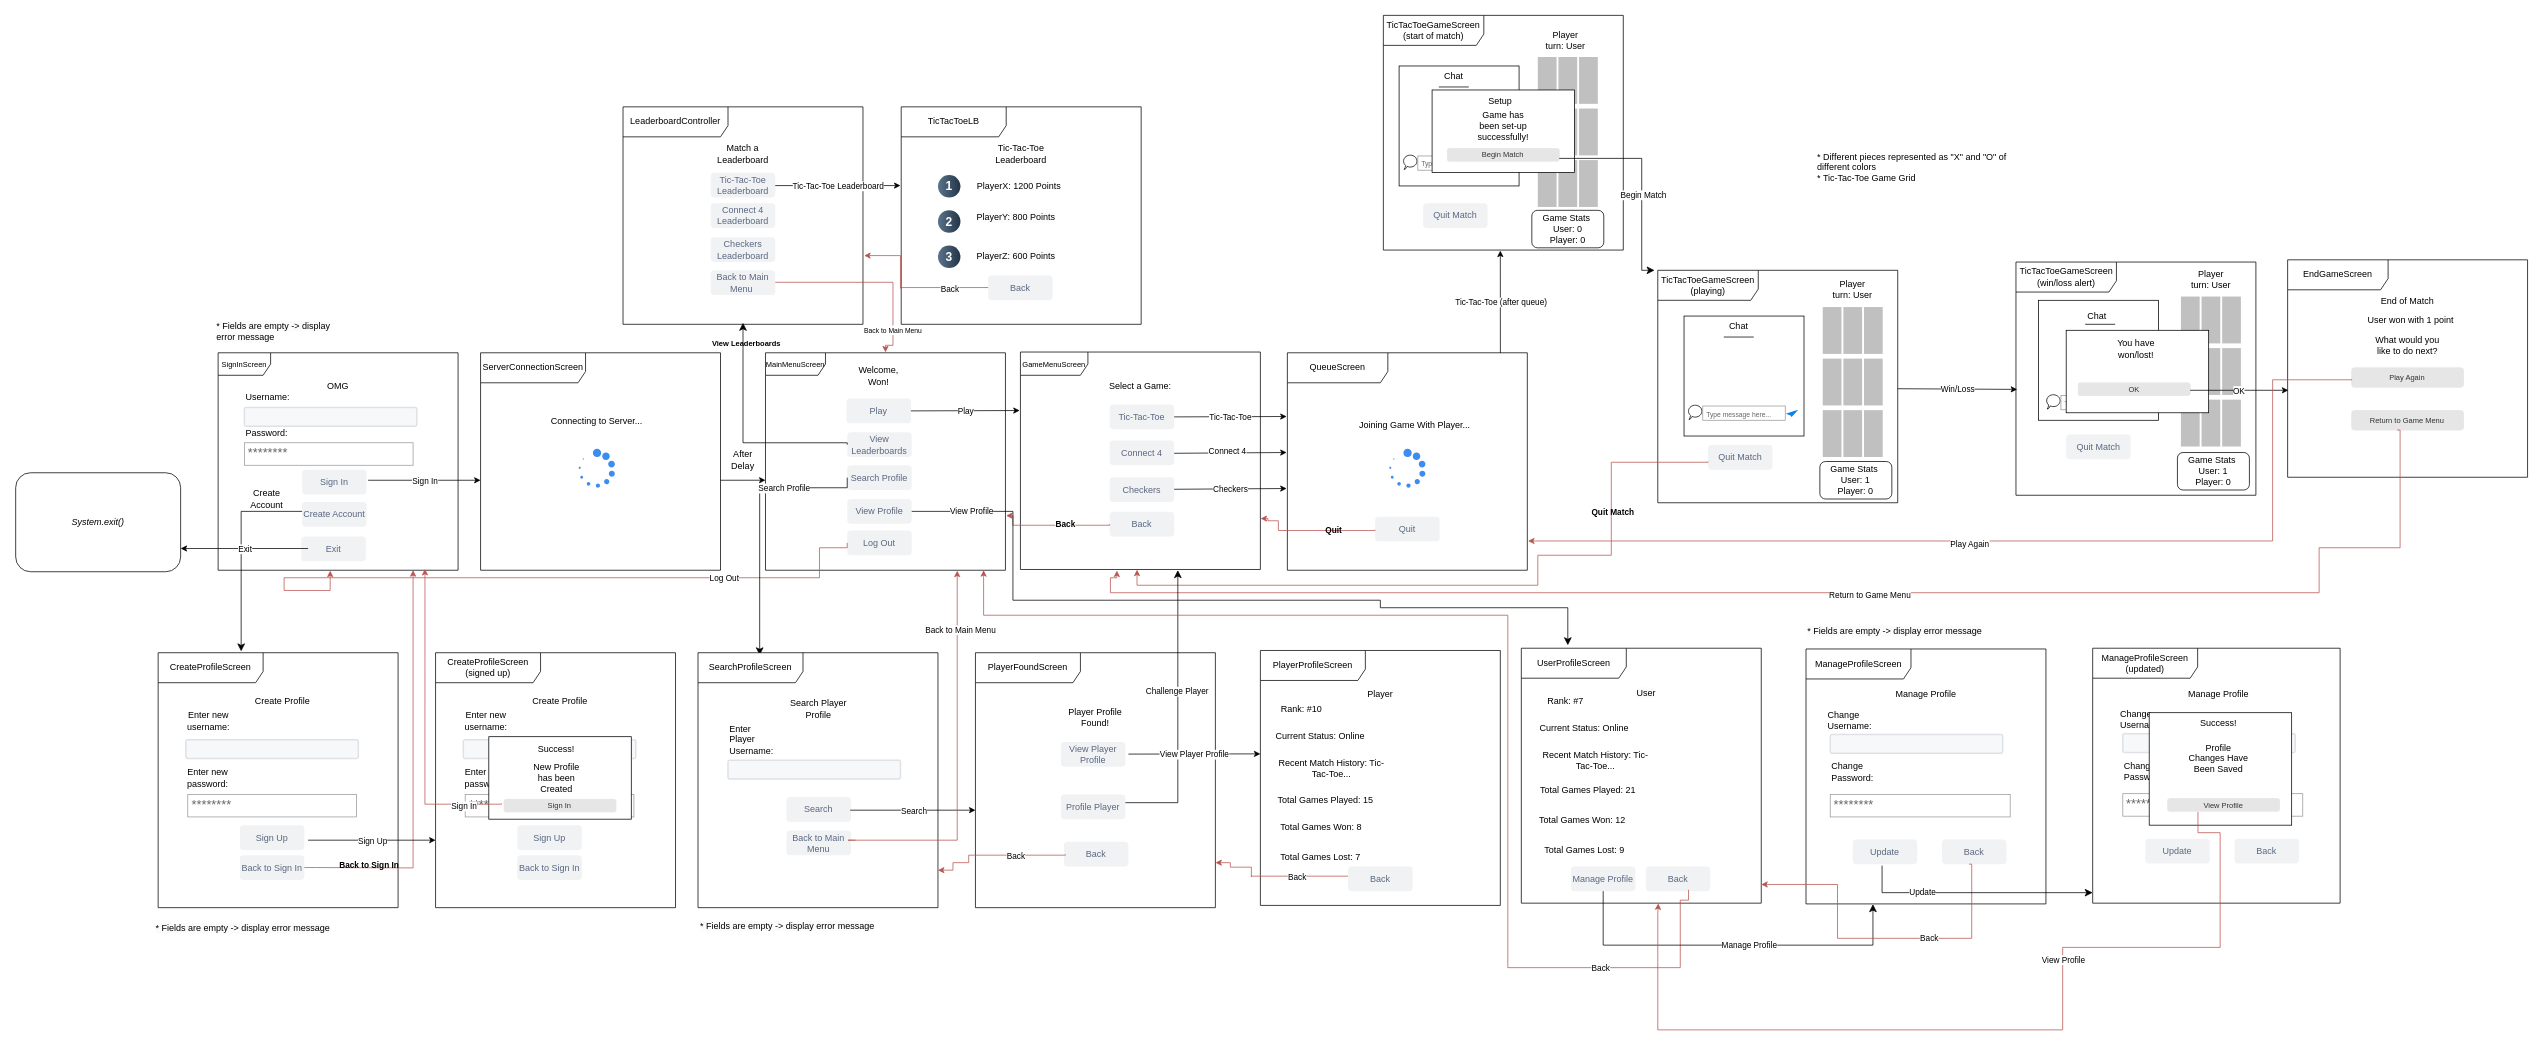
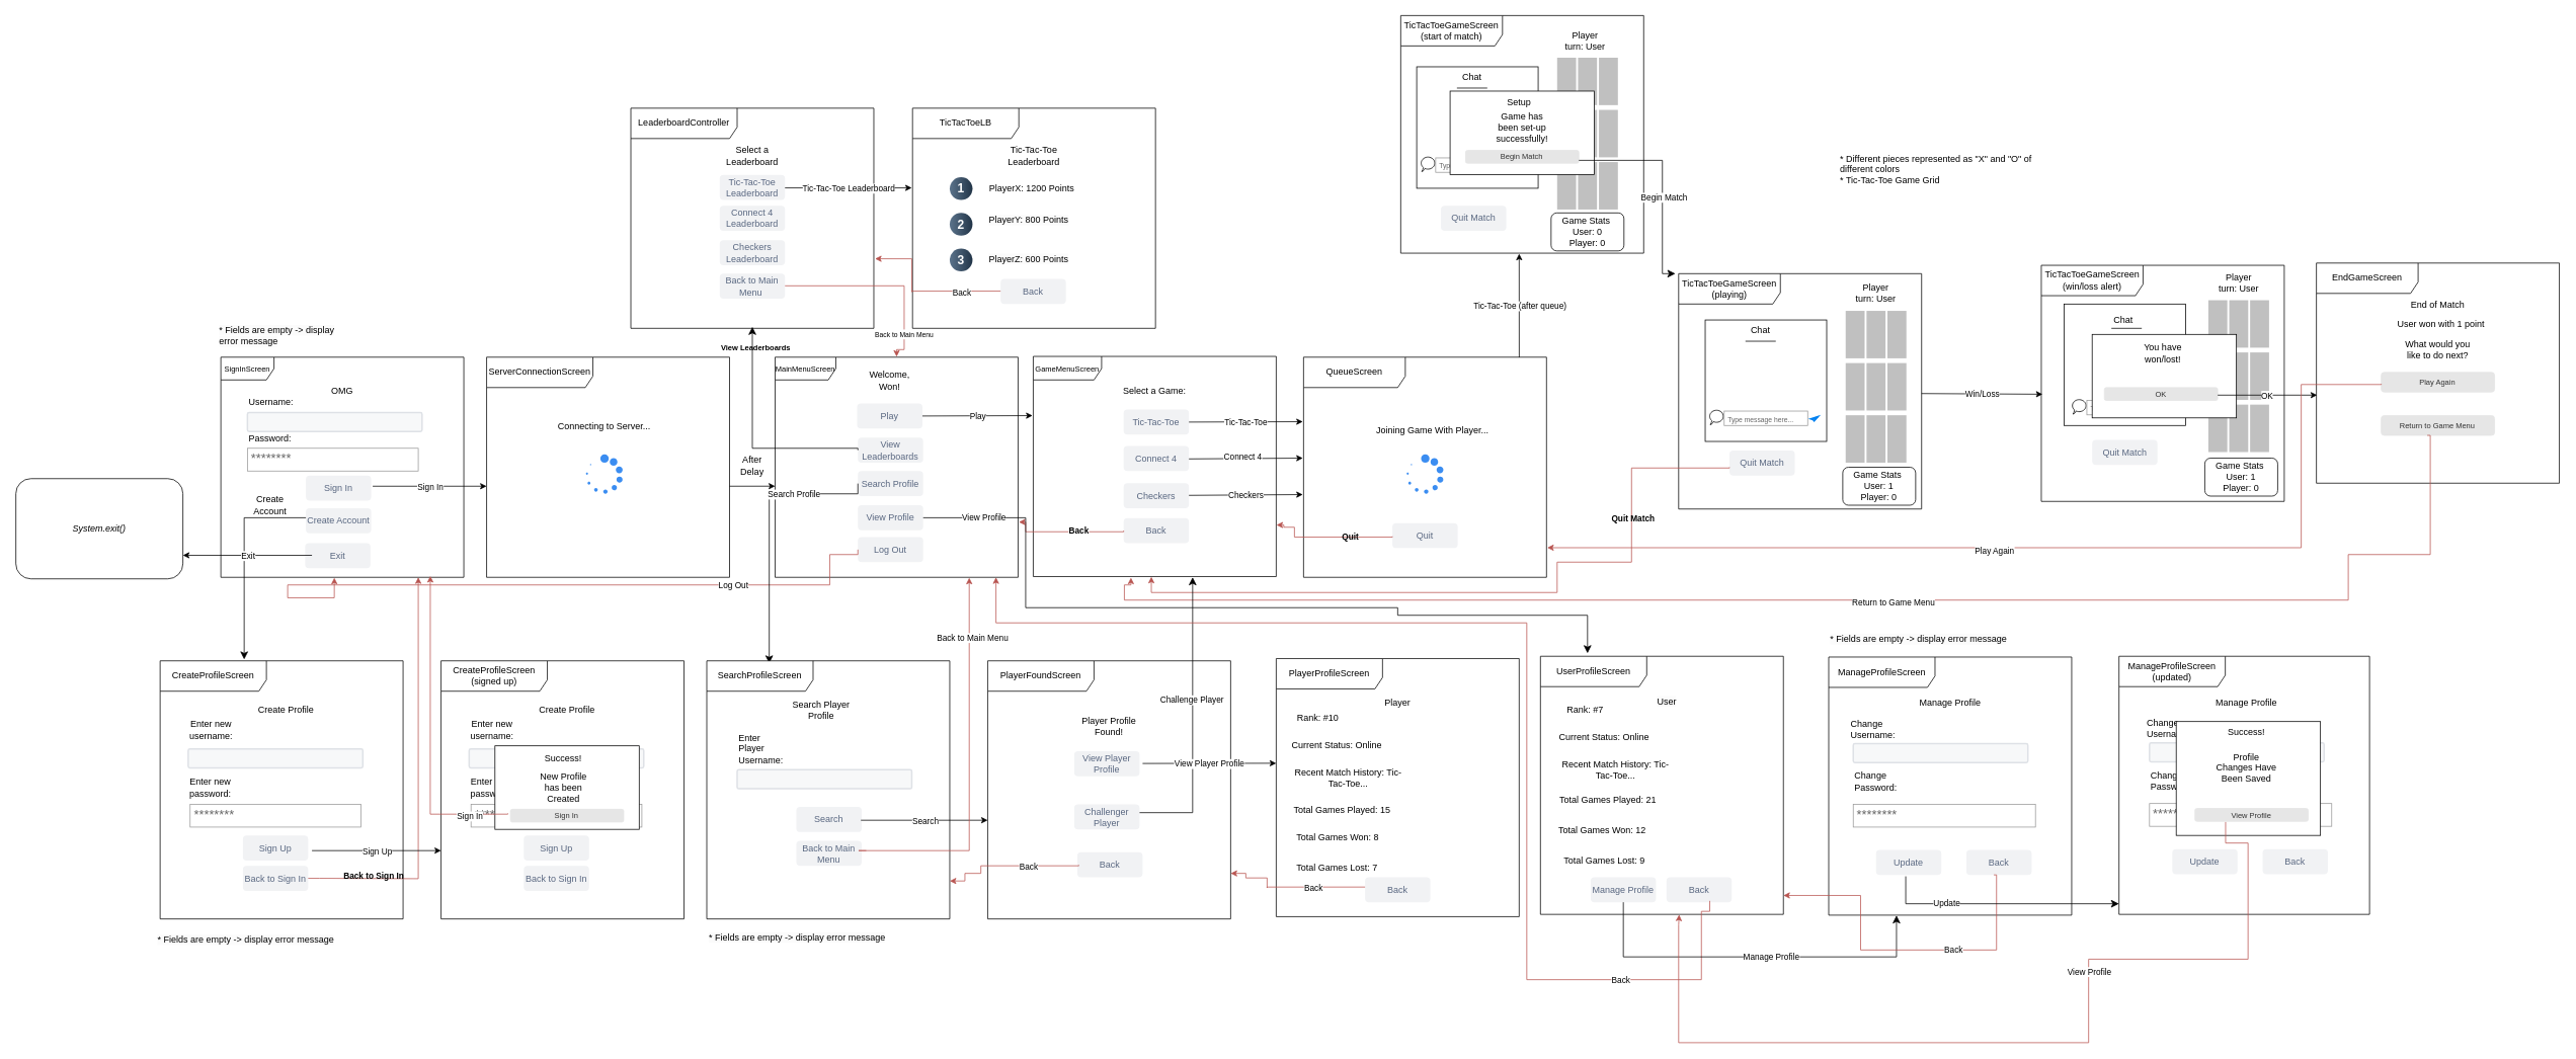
- <mxCell id="102" value="Match a Leaderboard" style="text;html=1;align=center;verticalAlign=middle;whiteSpace=wrap;rounded=0;" vertex="1" parent="1"><mxGeometry x="960" y="190" width="60" height="30" as="geometry" /></mxCell>
+ <mxCell id="102" value="Select a Leaderboard" style="text;html=1;align=center;verticalAlign=middle;whiteSpace=wrap;rounded=0;" vertex="1" parent="1"><mxGeometry x="960" y="190" width="60" height="30" as="geometry" /></mxCell>
- <mxCell id="139" value="Search Player Profile" style="text;html=1;align=center;verticalAlign=middle;whiteSpace=wrap;rounded=0;" vertex="1" parent="1"><mxGeometry x="1041" y="930" width="100" height="30" as="geometry" /></mxCell>
+ <mxCell id="139" value="Search Player Profile" style="text;html=1;align=center;verticalAlign=middle;whiteSpace=wrap;rounded=0;" vertex="1" parent="1"><mxGeometry x="1031" y="920" width="100" height="30" as="geometry" /></mxCell>
- <mxCell id="153" value="Profile Player" style="rounded=1;fillColor=#F1F2F4;strokeColor=none;html=1;whiteSpace=wrap;fontColor=#596780;align=center;verticalAlign=middle;fontStyle=0;fontSize=12;sketch=0;" vertex="1" parent="1"><mxGeometry x="1414" y="1059" width="86" height="33" as="geometry" /></mxCell>
+ <mxCell id="153" value="Challenger Player" style="rounded=1;fillColor=#F1F2F4;strokeColor=none;html=1;whiteSpace=wrap;fontColor=#596780;align=center;verticalAlign=middle;fontStyle=0;fontSize=12;sketch=0;" vertex="1" parent="1"><mxGeometry x="1414" y="1059" width="86" height="33" as="geometry" /></mxCell>
